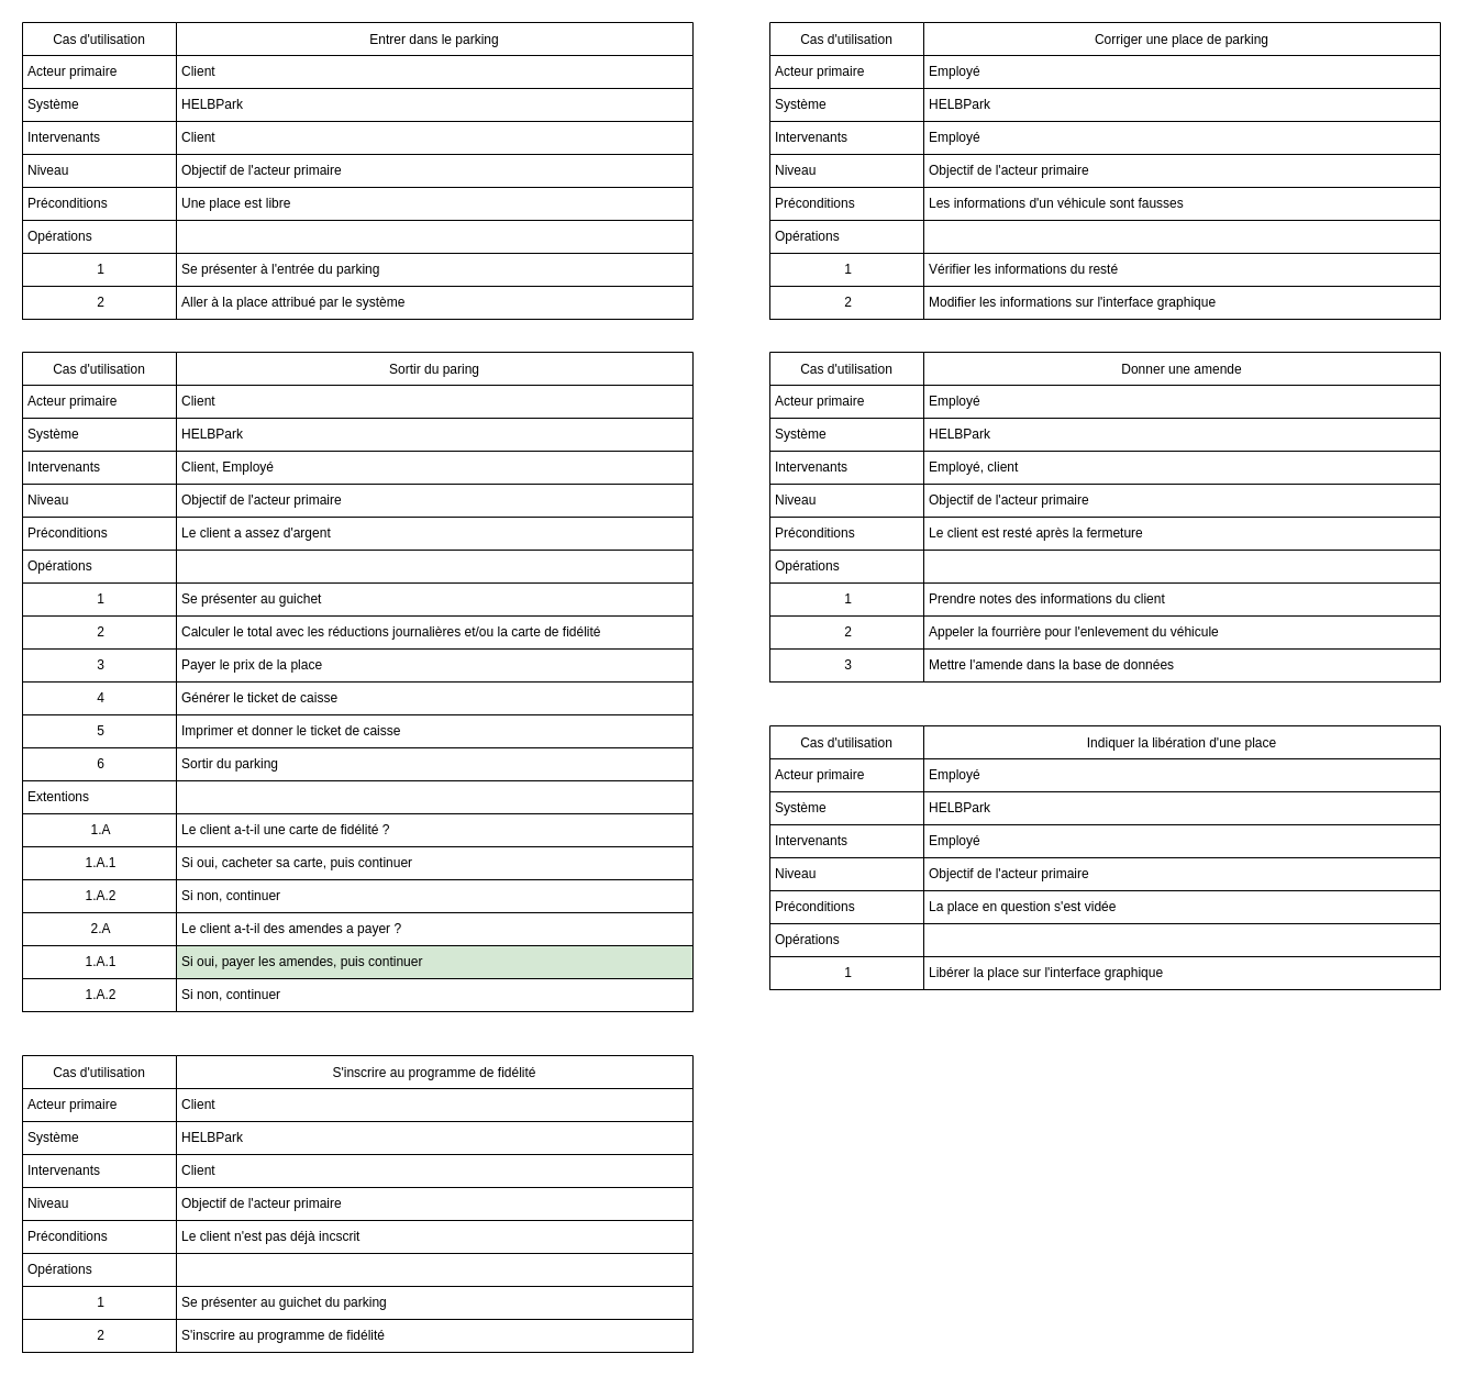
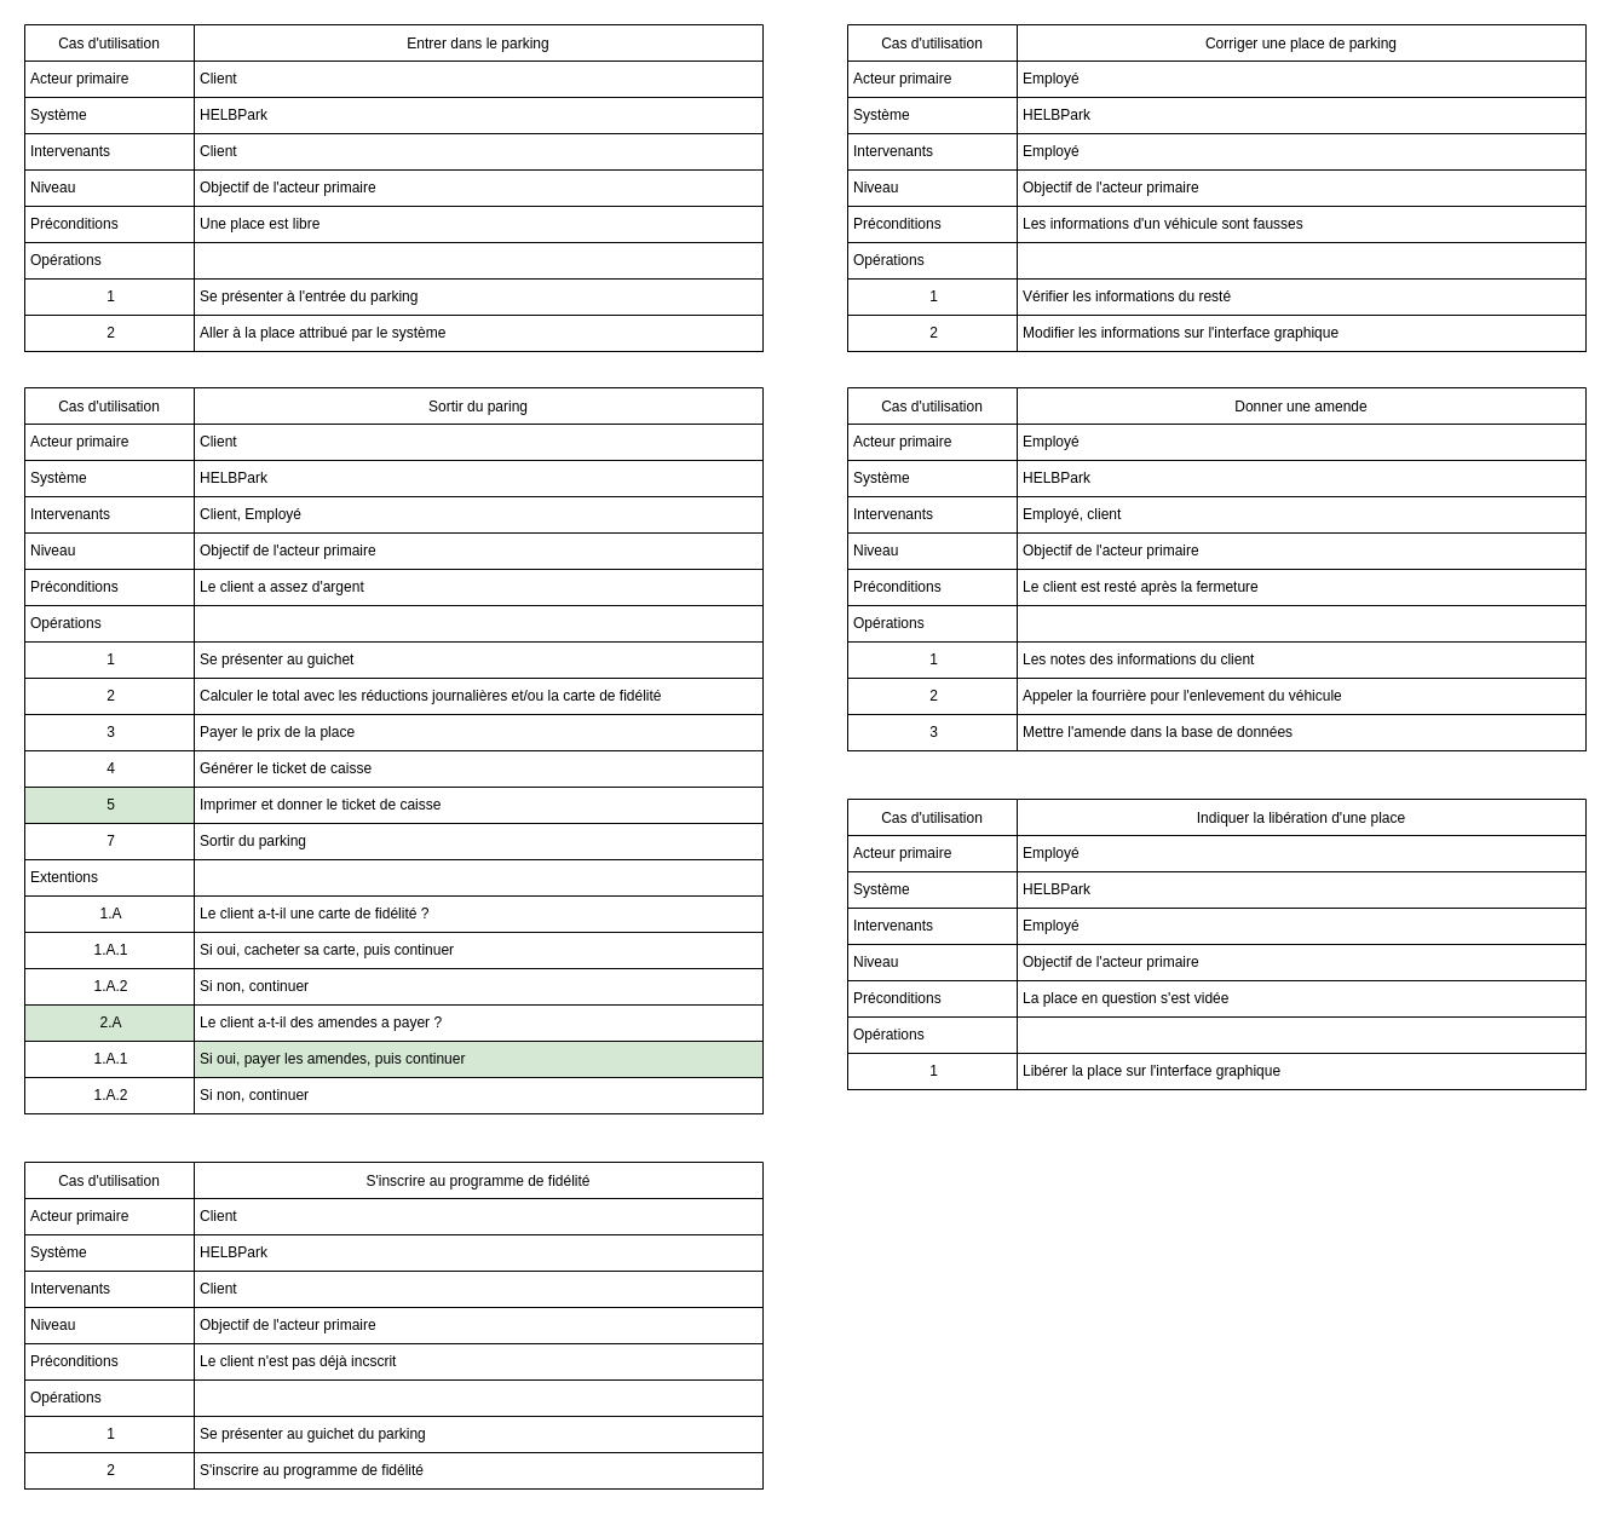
- <mxCell id="113" value="Prendre notes des informations du client" style="rounded=0;whiteSpace=wrap;html=1;align=left;spacingLeft=3;" vertex="1" parent="106"><mxGeometry y="210" width="470" height="30" as="geometry" /></mxCell>
+ <mxCell id="113" value="Les notes des informations du client" style="rounded=0;whiteSpace=wrap;html=1;align=left;spacingLeft=3;" vertex="1" parent="106"><mxGeometry y="210" width="470" height="30" as="geometry" /></mxCell>
- <mxCell id="31" value="5" style="rounded=0;whiteSpace=wrap;html=1;align=center;spacingLeft=3;" vertex="1" parent="20"><mxGeometry y="330" width="140" height="30" as="geometry" /></mxCell>
+ <mxCell id="31" value="5" style="rounded=0;whiteSpace=wrap;html=1;align=center;spacingLeft=3;fillColor=#d5e8d4;" vertex="1" parent="20"><mxGeometry y="330" width="140" height="30" as="geometry" /></mxCell>
- <mxCell id="32" value="6" style="rounded=0;whiteSpace=wrap;html=1;align=center;spacingLeft=3;" vertex="1" parent="20"><mxGeometry y="360" width="140" height="30" as="geometry" /></mxCell>
+ <mxCell id="32" value="7" style="rounded=0;whiteSpace=wrap;html=1;align=center;spacingLeft=3;" vertex="1" parent="20"><mxGeometry y="360" width="140" height="30" as="geometry" /></mxCell>
- <mxCell id="37" value="2.A" style="rounded=0;whiteSpace=wrap;html=1;align=center;spacingLeft=3;" vertex="1" parent="20"><mxGeometry y="510" width="140" height="30" as="geometry" /></mxCell>
+ <mxCell id="37" value="2.A" style="rounded=0;whiteSpace=wrap;html=1;align=center;spacingLeft=3;fillColor=#d5e8d4;" vertex="1" parent="20"><mxGeometry y="510" width="140" height="30" as="geometry" /></mxCell>
